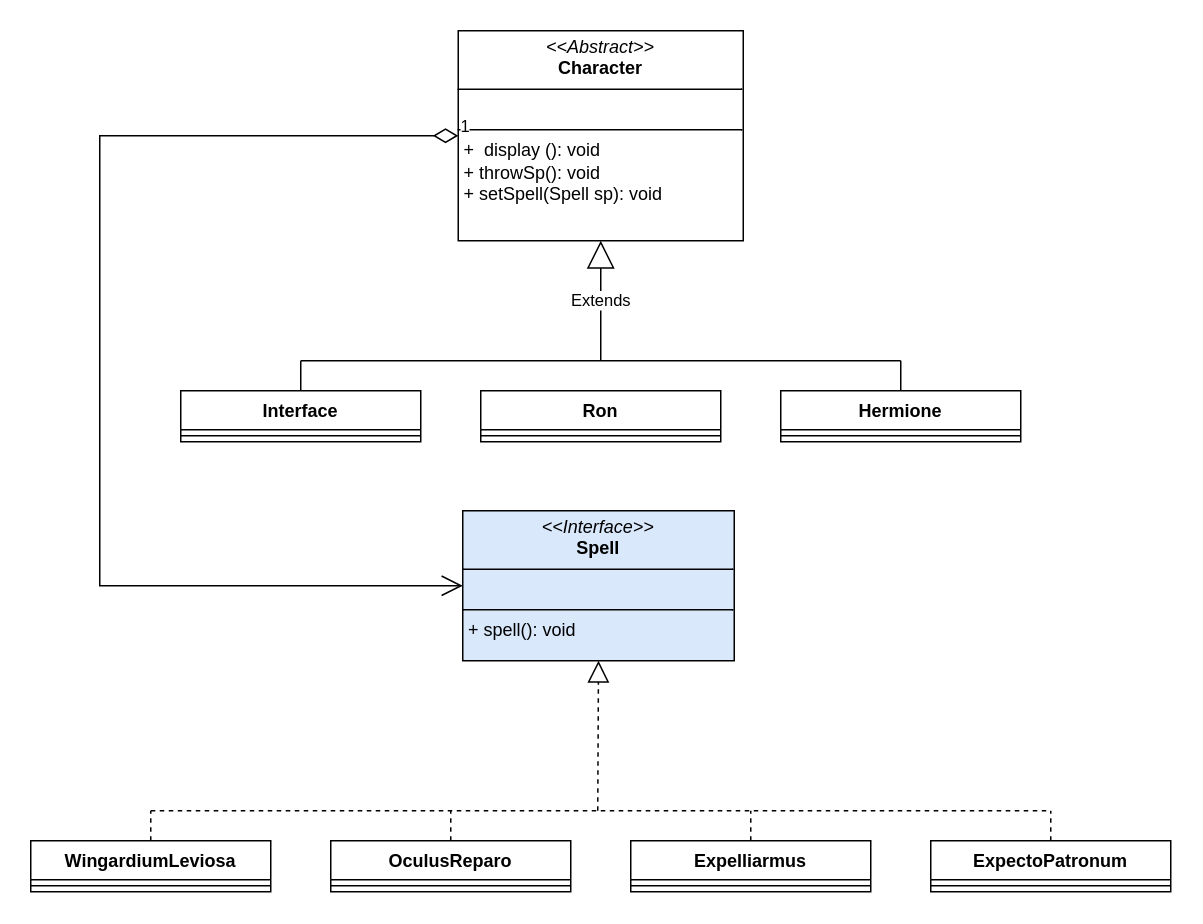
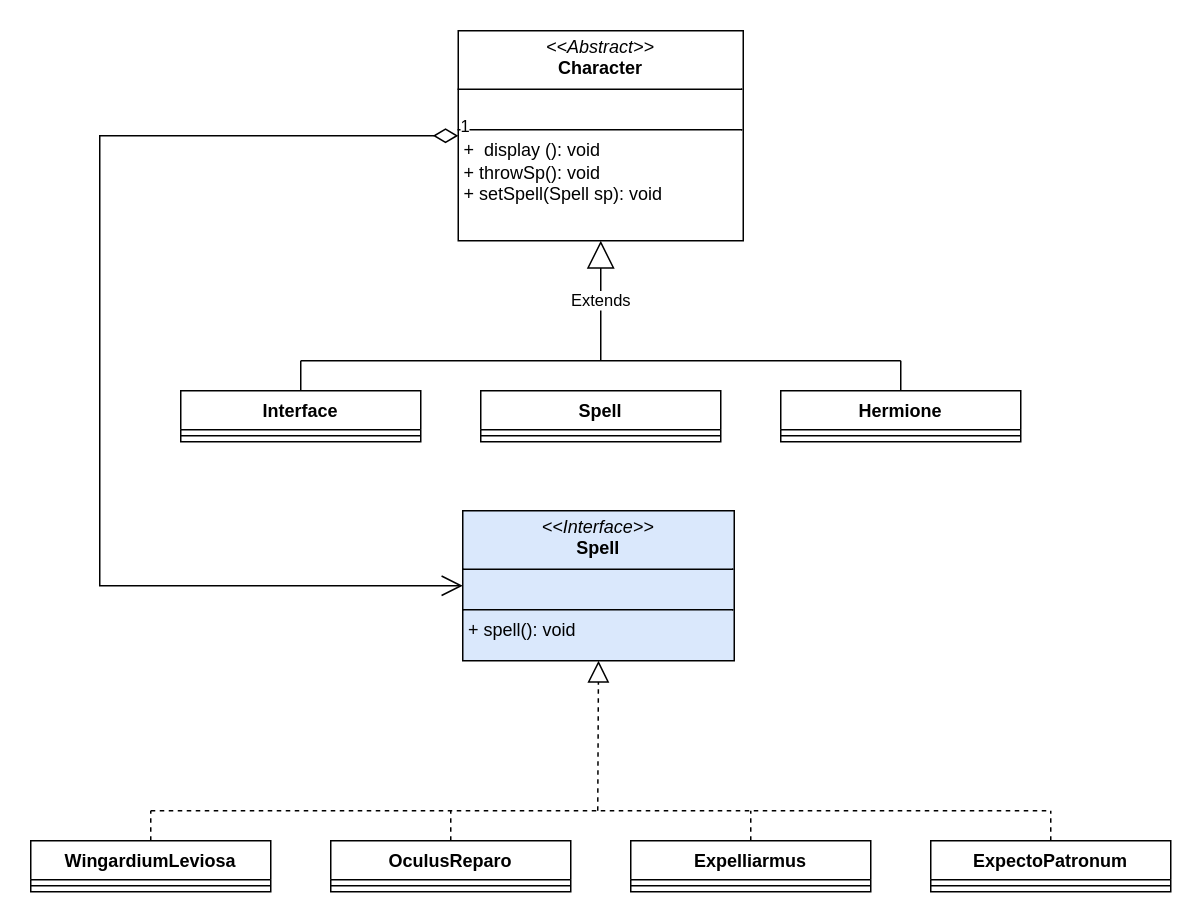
- <mxCell id="14" value="&lt;div&gt;Ron&lt;/div&gt;" style="swimlane;fontStyle=1;align=center;verticalAlign=top;childLayout=stackLayout;horizontal=1;startSize=26;horizontalStack=0;resizeParent=1;resizeParentMax=0;resizeLast=0;collapsible=1;marginBottom=0;whiteSpace=wrap;html=1;" parent="1" vertex="1"><mxGeometry x="320" y="260" width="160" height="34" as="geometry" /></mxCell>
+ <mxCell id="14" value="&lt;div&gt;Spell&lt;/div&gt;" style="swimlane;fontStyle=1;align=center;verticalAlign=top;childLayout=stackLayout;horizontal=1;startSize=26;horizontalStack=0;resizeParent=1;resizeParentMax=0;resizeLast=0;collapsible=1;marginBottom=0;whiteSpace=wrap;html=1;" parent="1" vertex="1"><mxGeometry x="320" y="260" width="160" height="34" as="geometry" /></mxCell>
